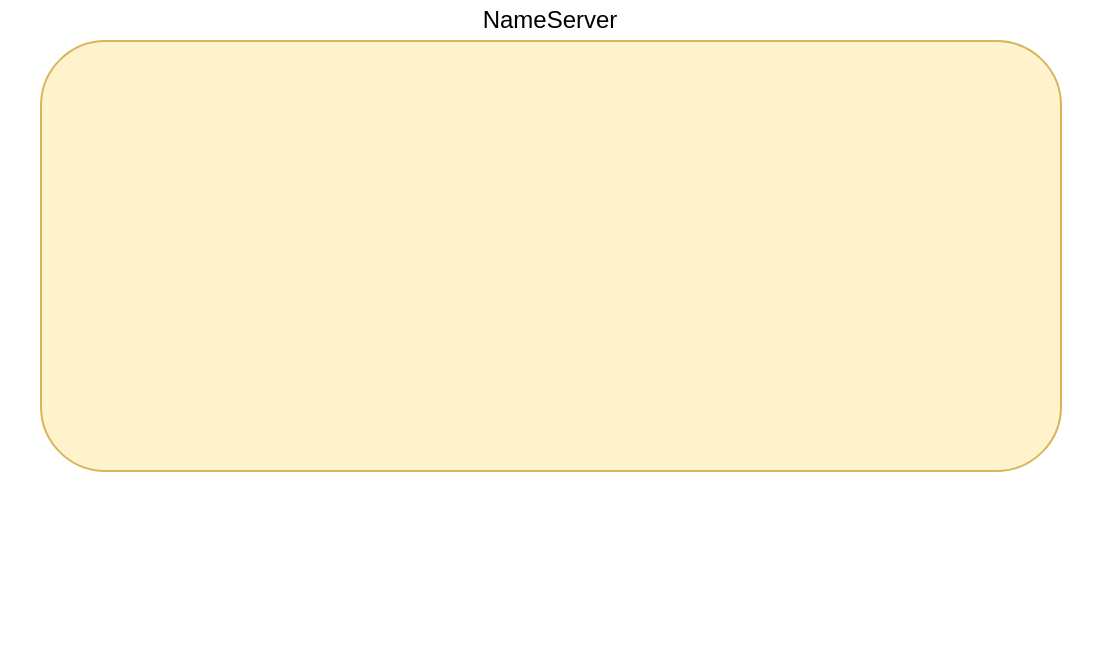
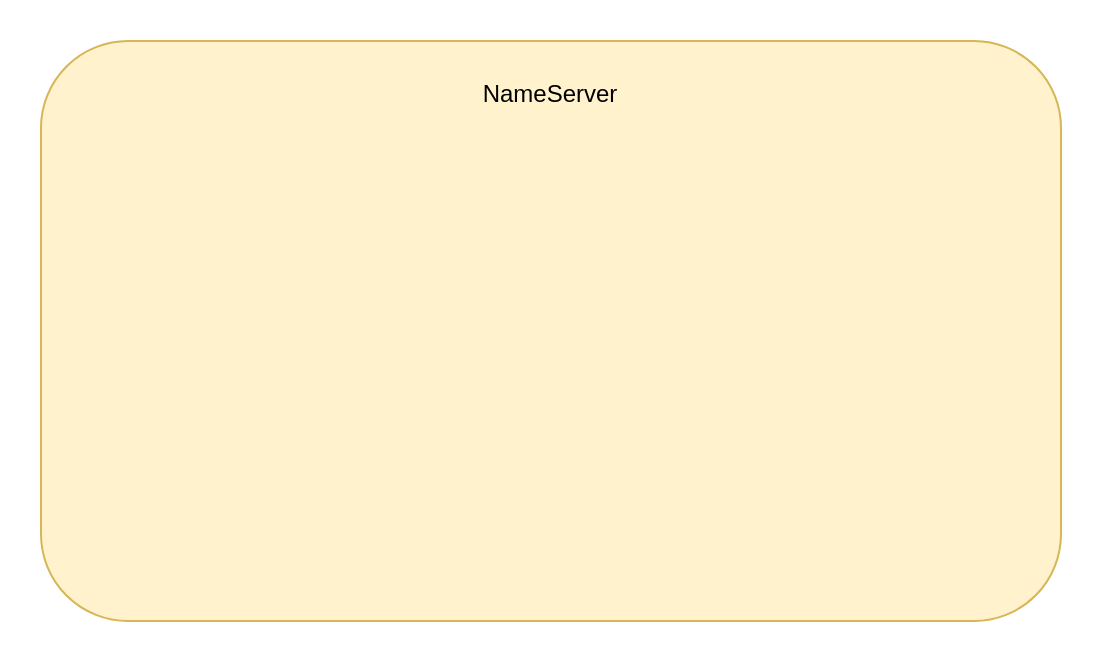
- <mxCell id="2" value="&lt;div style=&quot;padding-top: 0px; padding-left: 0px; padding-right: 0px; margin-top: -240px; margin-left: 0px;&quot;&gt;NameServer&lt;/div&gt;" style="rounded=1;whiteSpace=wrap;html=1;align=center;fillColor=#fff2cc;strokeColor=#d6b656;" vertex="1" parent="1"><mxGeometry x="20" y="20" width="510" height="215" as="geometry" /></mxCell>
+ <mxCell id="2" value="&lt;div style=&quot;padding-top: 0px; padding-left: 0px; padding-right: 0px; margin-top: -240px; margin-left: 0px;&quot;&gt;NameServer&lt;/div&gt;" style="rounded=1;whiteSpace=wrap;html=1;align=center;fillColor=#fff2cc;strokeColor=#d6b656;" vertex="1" parent="1"><mxGeometry x="20" y="20" width="510" height="290" as="geometry" /></mxCell>
